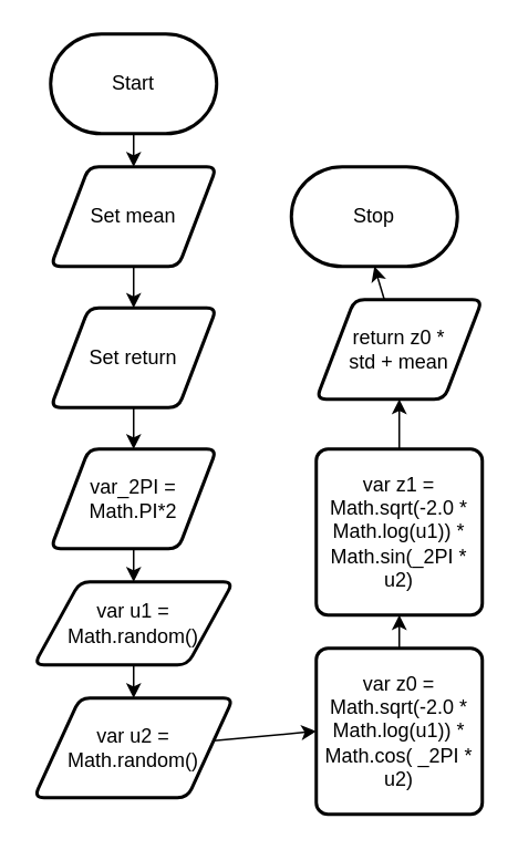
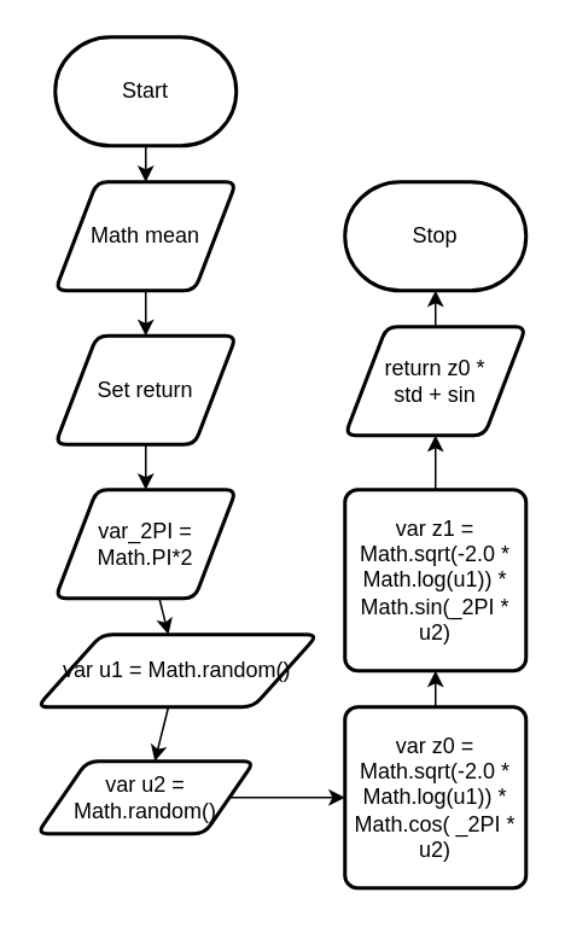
- <mxCell id="8" value="Set mean" style="shape=parallelogram;html=1;strokeWidth=2;perimeter=parallelogramPerimeter;whiteSpace=wrap;rounded=1;arcSize=12;size=0.23;" vertex="1" parent="1"><mxGeometry x="30" y="100" width="100" height="60" as="geometry" /></mxCell>
+ <mxCell id="8" value="Math mean" style="shape=parallelogram;html=1;strokeWidth=2;perimeter=parallelogramPerimeter;whiteSpace=wrap;rounded=1;arcSize=12;size=0.23;" vertex="1" parent="1"><mxGeometry x="30" y="100" width="100" height="60" as="geometry" /></mxCell>
- <mxCell id="2" value="Stop" style="strokeWidth=2;html=1;shape=mxgraph.flowchart.terminator;whiteSpace=wrap;" vertex="1" parent="1"><mxGeometry x="175" y="100" width="100" height="60" as="geometry" /></mxCell>
+ <mxCell id="2" value="Stop" style="strokeWidth=2;html=1;shape=mxgraph.flowchart.terminator;whiteSpace=wrap;" vertex="1" parent="1"><mxGeometry x="190" y="100" width="100" height="60" as="geometry" /></mxCell>
- <mxCell id="20" value="return z0 * &lt;br&gt;std + mean" style="shape=parallelogram;html=1;strokeWidth=2;perimeter=parallelogramPerimeter;whiteSpace=wrap;rounded=1;arcSize=12;size=0.23;" vertex="1" parent="1"><mxGeometry x="190" y="180" width="100" height="60" as="geometry" /></mxCell>
+ <mxCell id="20" value="return z0 * &lt;br&gt;std + sin" style="shape=parallelogram;html=1;strokeWidth=2;perimeter=parallelogramPerimeter;whiteSpace=wrap;rounded=1;arcSize=12;size=0.23;" vertex="1" parent="1"><mxGeometry x="190" y="180" width="100" height="60" as="geometry" /></mxCell>
- <mxCell id="10" value="var u1 = Math.random()" style="shape=parallelogram;html=1;strokeWidth=2;perimeter=parallelogramPerimeter;whiteSpace=wrap;rounded=1;arcSize=12;size=0.23;" vertex="1" parent="1"><mxGeometry x="20" y="350" width="120" height="50" as="geometry" /></mxCell>
+ <mxCell id="10" value="var u1 = Math.random()" style="shape=parallelogram;html=1;strokeWidth=2;perimeter=parallelogramPerimeter;whiteSpace=wrap;rounded=1;arcSize=12;size=0.23;" vertex="1" parent="1"><mxGeometry x="20" y="350" width="155" height="40" as="geometry" /></mxCell>
- <mxCell id="12" value="var u2 = Math.random()" style="shape=parallelogram;html=1;strokeWidth=2;perimeter=parallelogramPerimeter;whiteSpace=wrap;rounded=1;arcSize=12;size=0.23;" vertex="1" parent="1"><mxGeometry x="20" y="420" width="120" height="60" as="geometry" /></mxCell>
+ <mxCell id="12" value="var u2 = Math.random()" style="shape=parallelogram;html=1;strokeWidth=2;perimeter=parallelogramPerimeter;whiteSpace=wrap;rounded=1;arcSize=12;size=0.23;" vertex="1" parent="1"><mxGeometry x="20" y="420" width="120" height="40" as="geometry" /></mxCell>
